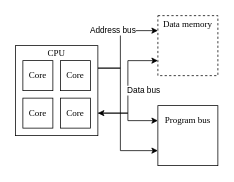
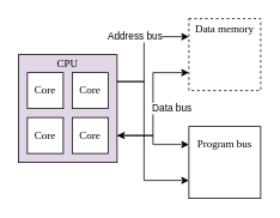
- <mxCell id="8" value="&lt;div&gt;CPU&lt;/div&gt;&lt;div&gt;&lt;br&gt;&lt;/div&gt;&lt;div&gt;&lt;br&gt;&lt;/div&gt;&lt;div&gt;&lt;br&gt;&lt;/div&gt;&lt;div&gt;&lt;br&gt;&lt;/div&gt;&lt;div&gt;&lt;br&gt;&lt;/div&gt;&lt;div&gt;&lt;br&gt;&lt;/div&gt;&lt;div&gt;&lt;br&gt;&lt;/div&gt;" style="rounded=0;whiteSpace=wrap;html=1;fontFamily=palatino;" parent="1" vertex="1"><mxGeometry x="20" y="60" width="110" height="120" as="geometry" /></mxCell>
+ <mxCell id="8" value="&lt;div&gt;CPU&lt;/div&gt;&lt;div&gt;&lt;br&gt;&lt;/div&gt;&lt;div&gt;&lt;br&gt;&lt;/div&gt;&lt;div&gt;&lt;br&gt;&lt;/div&gt;&lt;div&gt;&lt;br&gt;&lt;/div&gt;&lt;div&gt;&lt;br&gt;&lt;/div&gt;&lt;div&gt;&lt;br&gt;&lt;/div&gt;&lt;div&gt;&lt;br&gt;&lt;/div&gt;" style="rounded=0;whiteSpace=wrap;html=1;fontFamily=palatino;fillColor=#e1d5e7;" parent="1" vertex="1"><mxGeometry x="20" y="60" width="110" height="120" as="geometry" /></mxCell>
